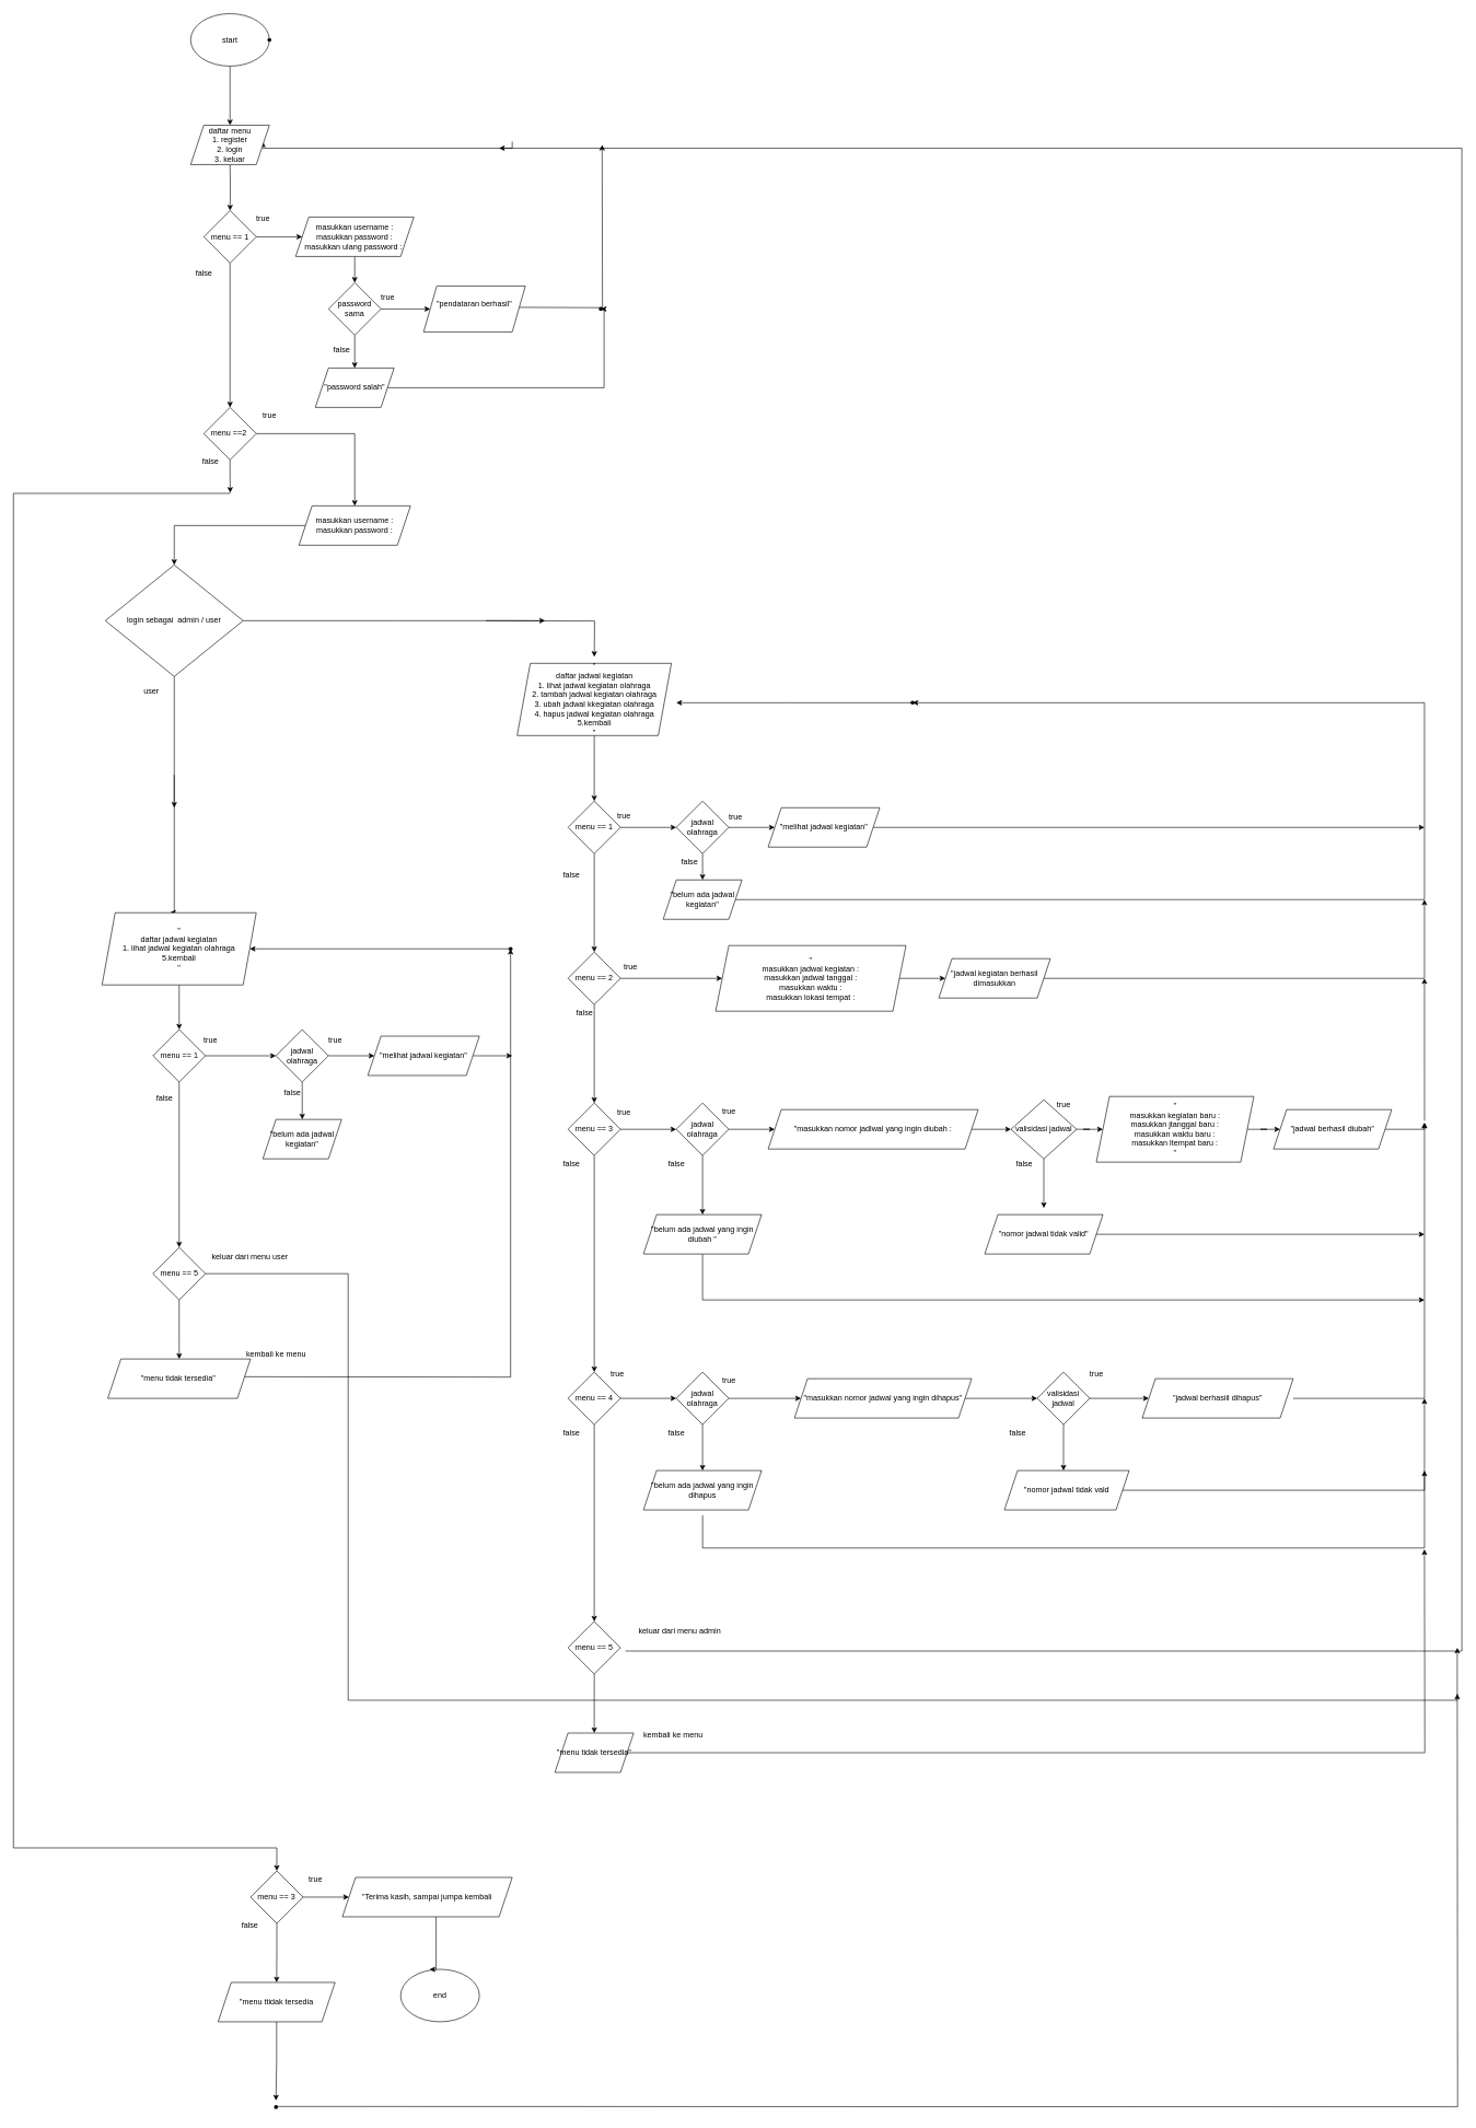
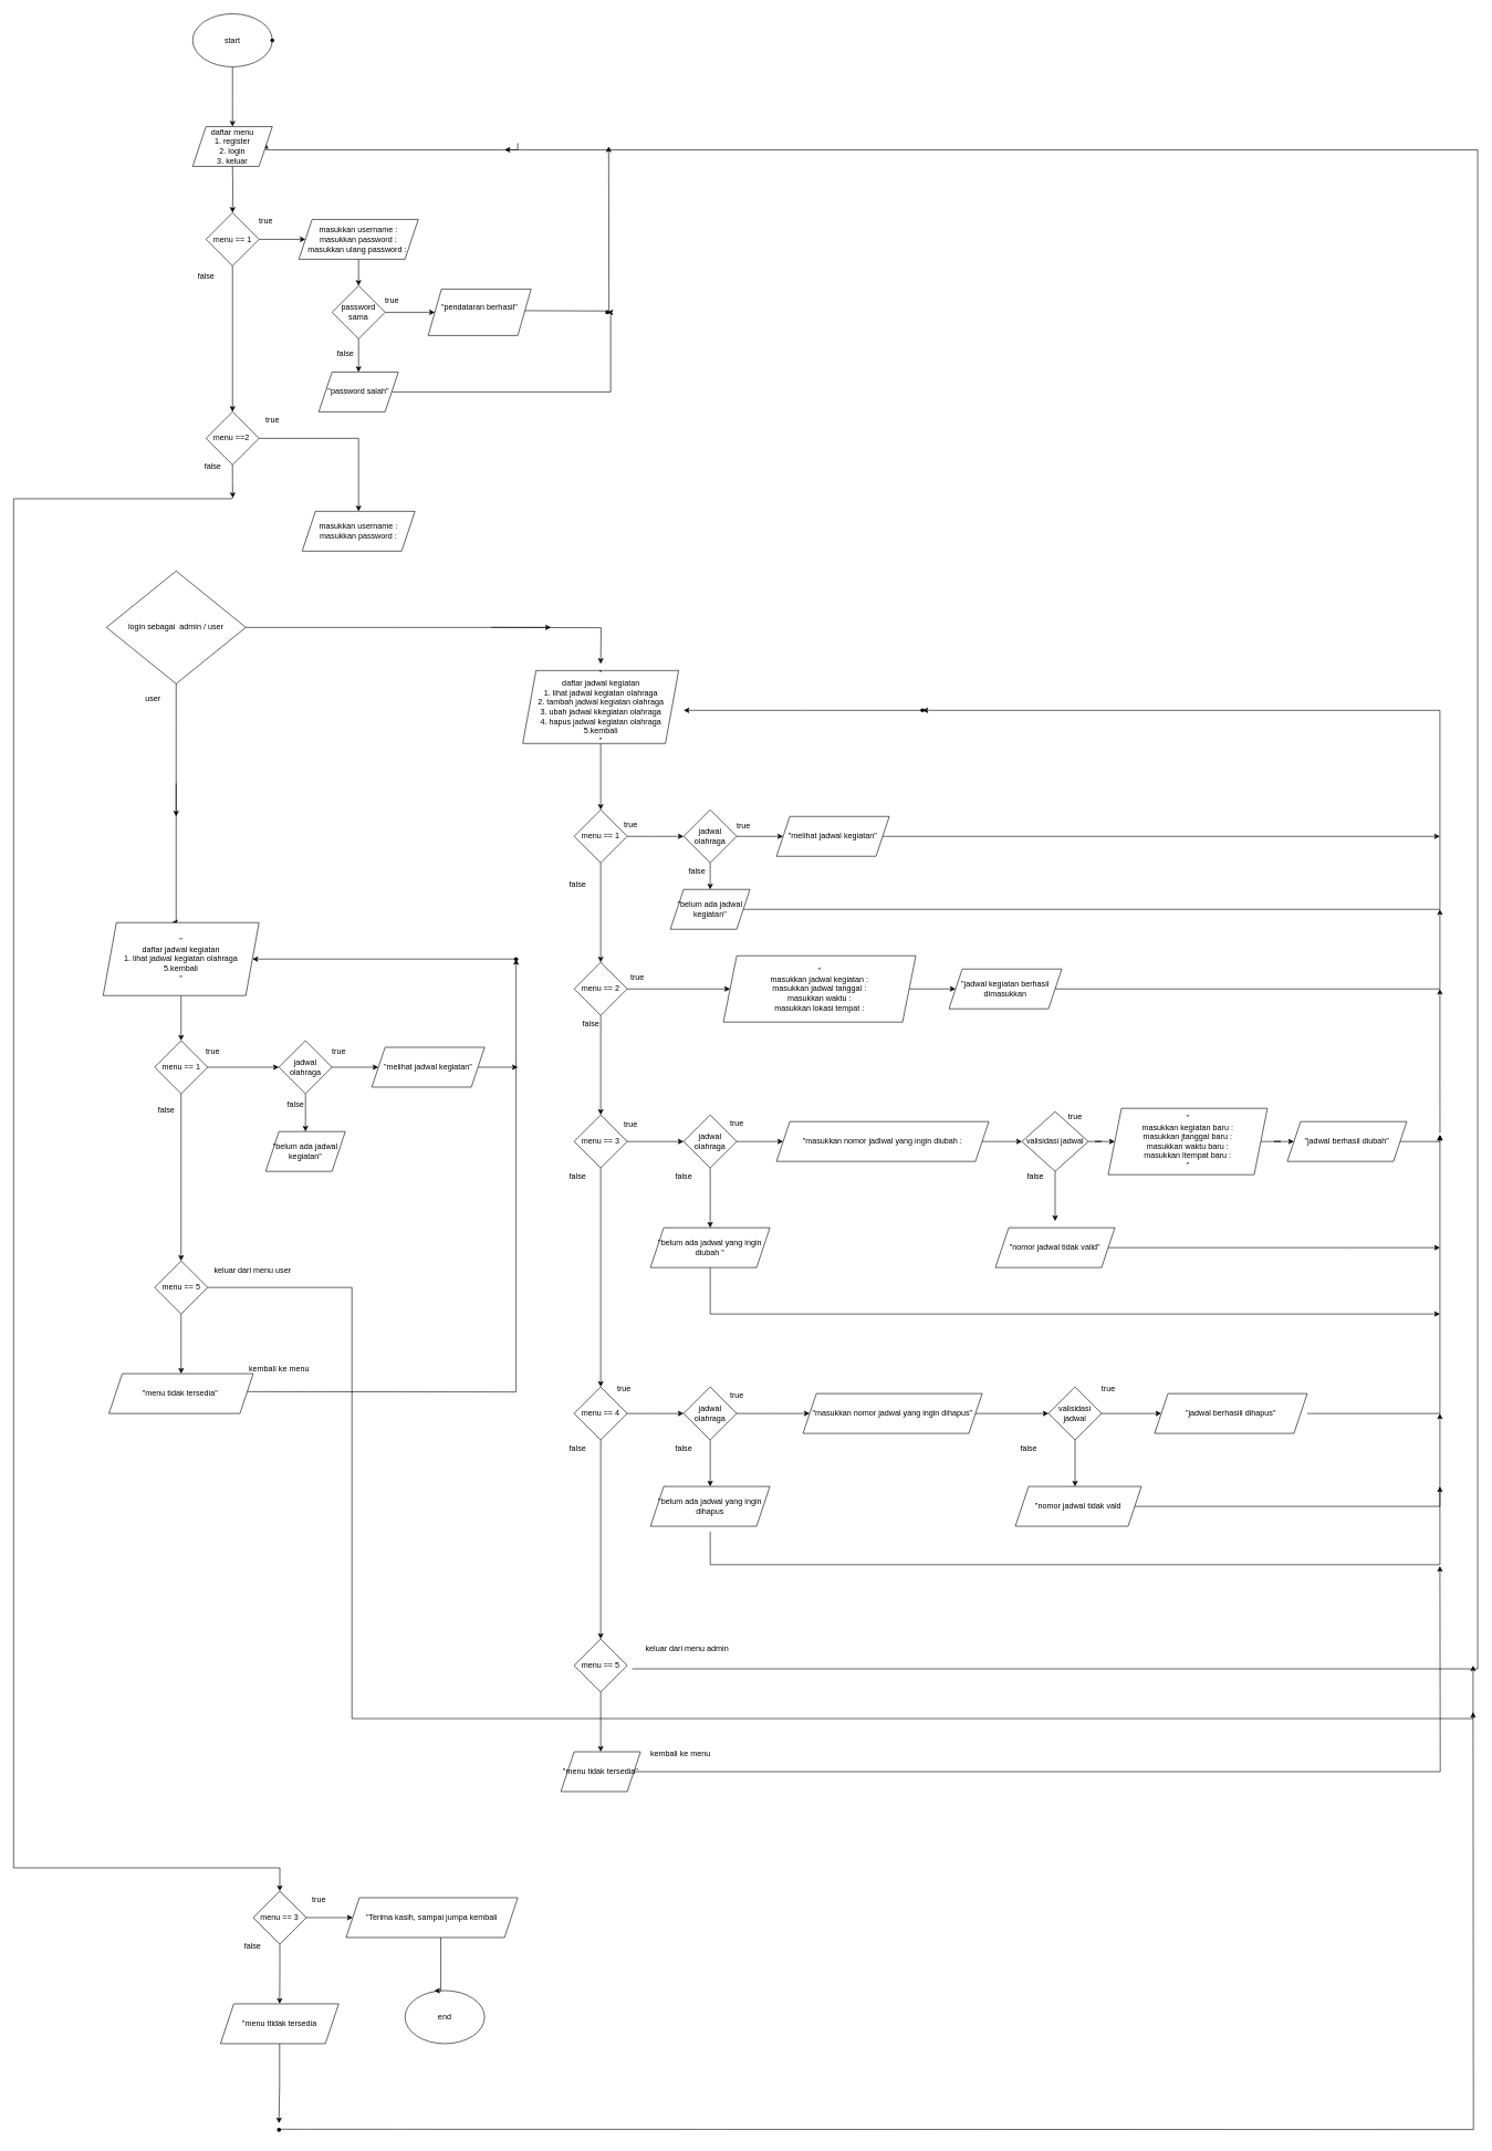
- <mxCell id="18" value="" style="edgeStyle=orthogonalEdgeStyle;rounded=0;orthogonalLoop=1;jettySize=auto;html=1;" edge="1" parent="1" source="19" target="21"><mxGeometry relative="1" as="geometry" /></mxCell>
